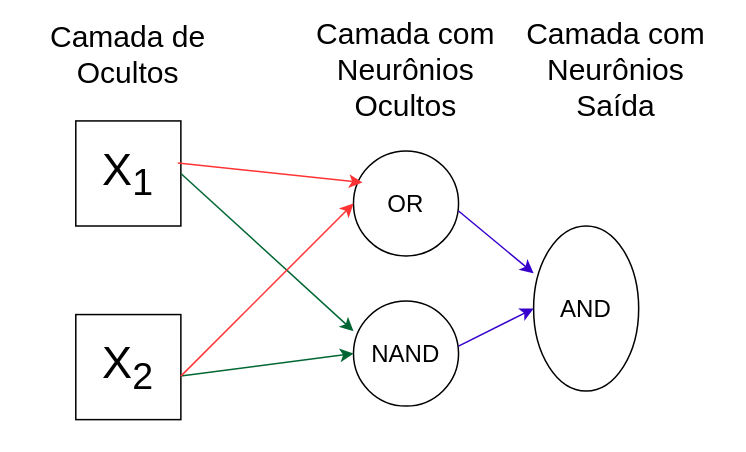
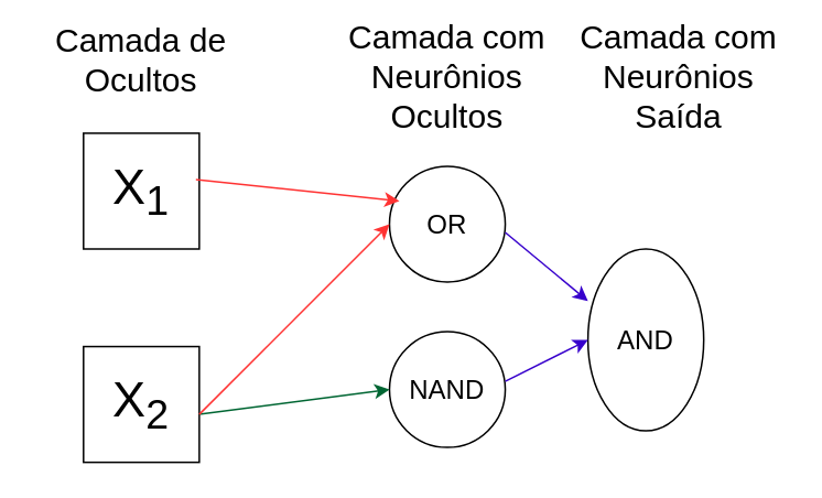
- <mxCell id="8" value="" style="endArrow=classic;html=1;rounded=0;entryX=0;entryY=0.286;entryDx=0;entryDy=0;entryPerimeter=0;strokeColor=#006633;exitX=1;exitY=0.5;exitDx=0;exitDy=0;" parent="1" source="2" target="5" edge="1"><mxGeometry width="50" height="50" relative="1" as="geometry"><mxPoint x="120" y="150" as="sourcePoint" /><mxPoint x="170" y="100" as="targetPoint" /></mxGeometry></mxCell>
